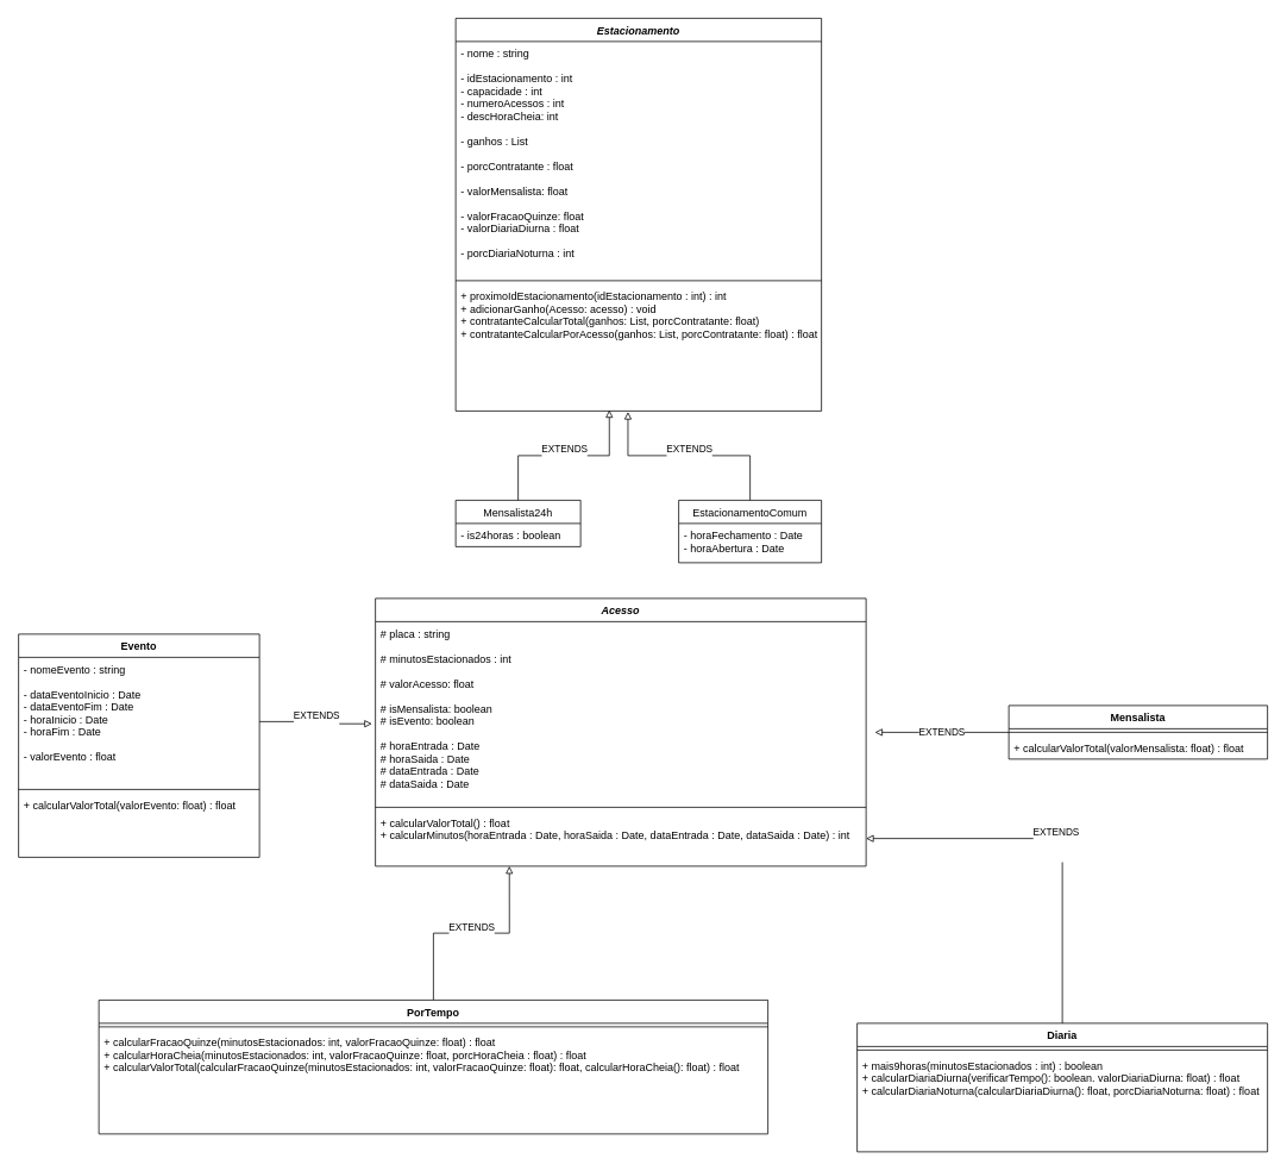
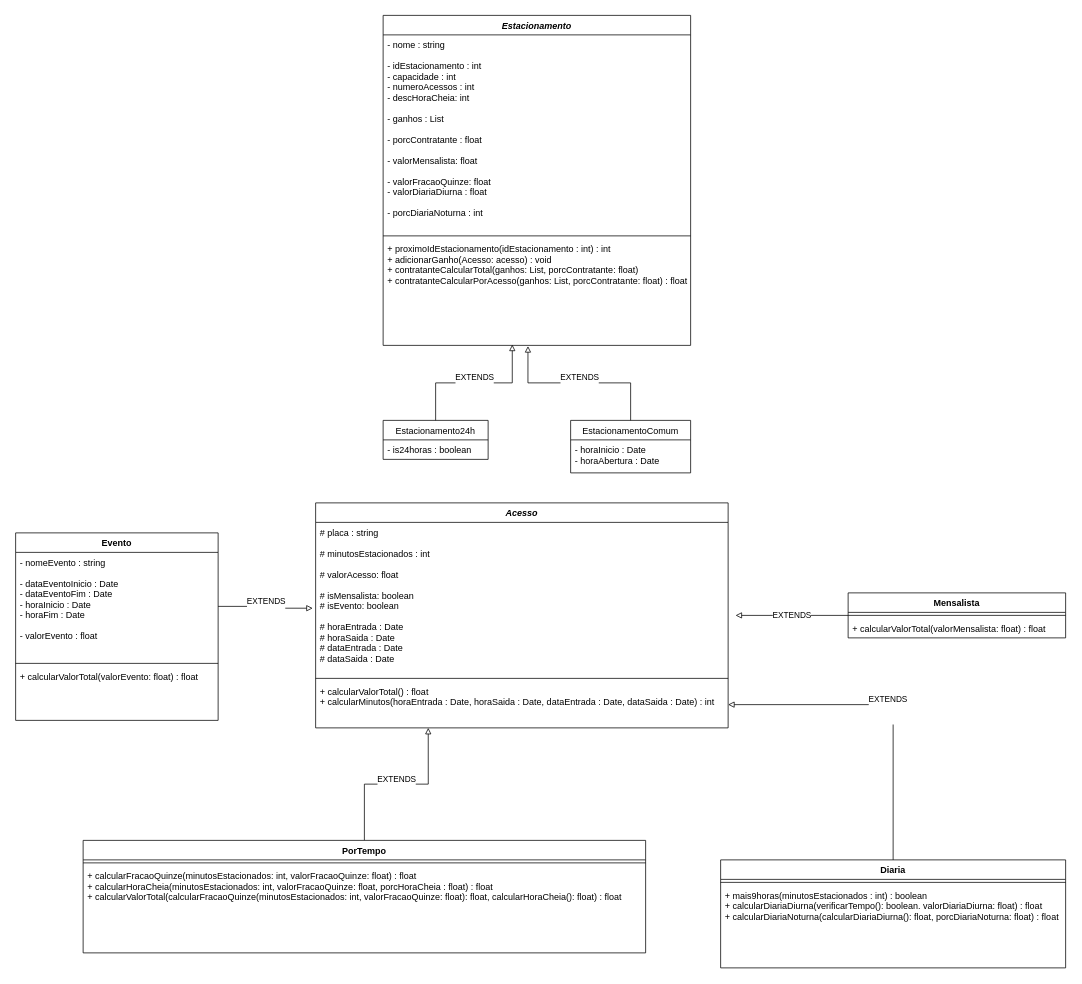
- <mxCell id="10" value="Mensalista24h" style="swimlane;fontStyle=0;childLayout=stackLayout;horizontal=1;startSize=26;fillColor=none;horizontalStack=0;resizeParent=1;resizeParentMax=0;resizeLast=0;collapsible=1;marginBottom=0;" vertex="1" parent="1"><mxGeometry x="510" y="560" width="140" height="52" as="geometry" /></mxCell>
+ <mxCell id="10" value="Estacionamento24h" style="swimlane;fontStyle=0;childLayout=stackLayout;horizontal=1;startSize=26;fillColor=none;horizontalStack=0;resizeParent=1;resizeParentMax=0;resizeLast=0;collapsible=1;marginBottom=0;" vertex="1" parent="1"><mxGeometry x="510" y="560" width="140" height="52" as="geometry" /></mxCell>
- <mxCell id="8" value="- horaFechamento  : Date&#10;- horaAbertura : Date" style="text;strokeColor=none;fillColor=none;align=left;verticalAlign=top;spacingLeft=4;spacingRight=4;overflow=hidden;rotatable=0;points=[[0,0.5],[1,0.5]];portConstraint=eastwest;" vertex="1" parent="7"><mxGeometry y="26" width="160" height="44" as="geometry" /></mxCell>
+ <mxCell id="8" value="- horaInicio  : Date&#10;- horaAbertura : Date" style="text;strokeColor=none;fillColor=none;align=left;verticalAlign=top;spacingLeft=4;spacingRight=4;overflow=hidden;rotatable=0;points=[[0,0.5],[1,0.5]];portConstraint=eastwest;" vertex="1" parent="7"><mxGeometry y="26" width="160" height="44" as="geometry" /></mxCell>
